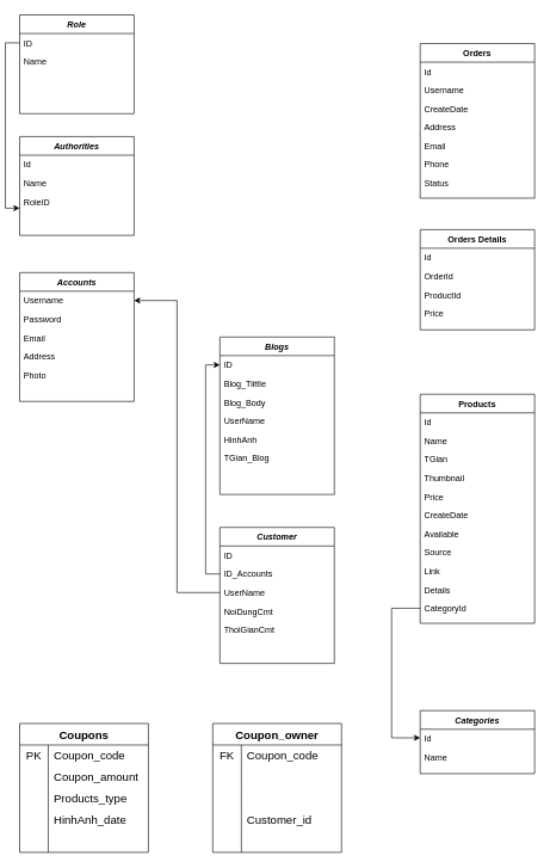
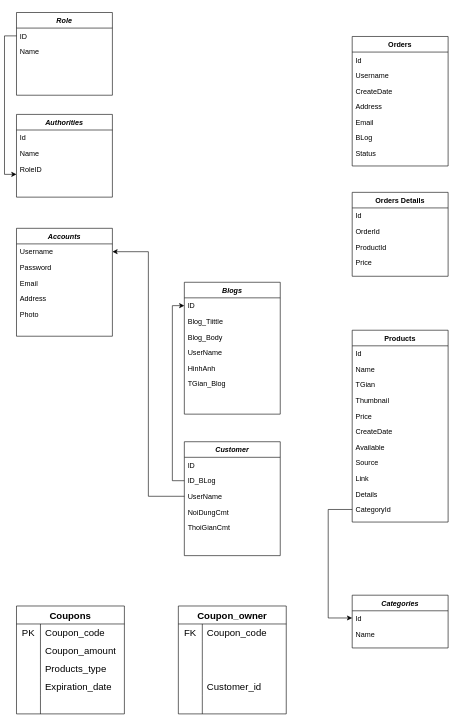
- <mxCell id="26" value="Phone" style="text;align=left;verticalAlign=top;spacingLeft=4;spacingRight=4;overflow=hidden;rotatable=0;points=[[0,0.5],[1,0.5]];portConstraint=eastwest;" parent="20" vertex="1"><mxGeometry y="156" width="160" height="26" as="geometry" /></mxCell>
+ <mxCell id="26" value="BLog" style="text;align=left;verticalAlign=top;spacingLeft=4;spacingRight=4;overflow=hidden;rotatable=0;points=[[0,0.5],[1,0.5]];portConstraint=eastwest;" parent="20" vertex="1"><mxGeometry y="156" width="160" height="26" as="geometry" /></mxCell>
- <mxCell id="53" value="ID_Accounts" style="text;align=left;verticalAlign=top;spacingLeft=4;spacingRight=4;overflow=hidden;rotatable=0;points=[[0,0.5],[1,0.5]];portConstraint=eastwest;rounded=0;shadow=0;html=0;" parent="51" vertex="1"><mxGeometry y="52" width="160" height="26" as="geometry" /></mxCell>
+ <mxCell id="53" value="ID_BLog" style="text;align=left;verticalAlign=top;spacingLeft=4;spacingRight=4;overflow=hidden;rotatable=0;points=[[0,0.5],[1,0.5]];portConstraint=eastwest;rounded=0;shadow=0;html=0;" parent="51" vertex="1"><mxGeometry y="52" width="160" height="26" as="geometry" /></mxCell>
- <mxCell id="69" value="HinhAnh_date" style="shape=partialRectangle;html=1;whiteSpace=wrap;connectable=0;fillColor=none;top=0;left=0;bottom=0;right=0;align=left;spacingLeft=6;overflow=hidden;strokeColor=inherit;fontSize=16;" parent="67" vertex="1"><mxGeometry x="40" width="140" height="30" as="geometry"><mxRectangle width="140" height="30" as="alternateBounds" /></mxGeometry></mxCell>
+ <mxCell id="69" value="Expiration_date" style="shape=partialRectangle;html=1;whiteSpace=wrap;connectable=0;fillColor=none;top=0;left=0;bottom=0;right=0;align=left;spacingLeft=6;overflow=hidden;strokeColor=inherit;fontSize=16;" parent="67" vertex="1"><mxGeometry x="40" width="140" height="30" as="geometry"><mxRectangle width="140" height="30" as="alternateBounds" /></mxGeometry></mxCell>
